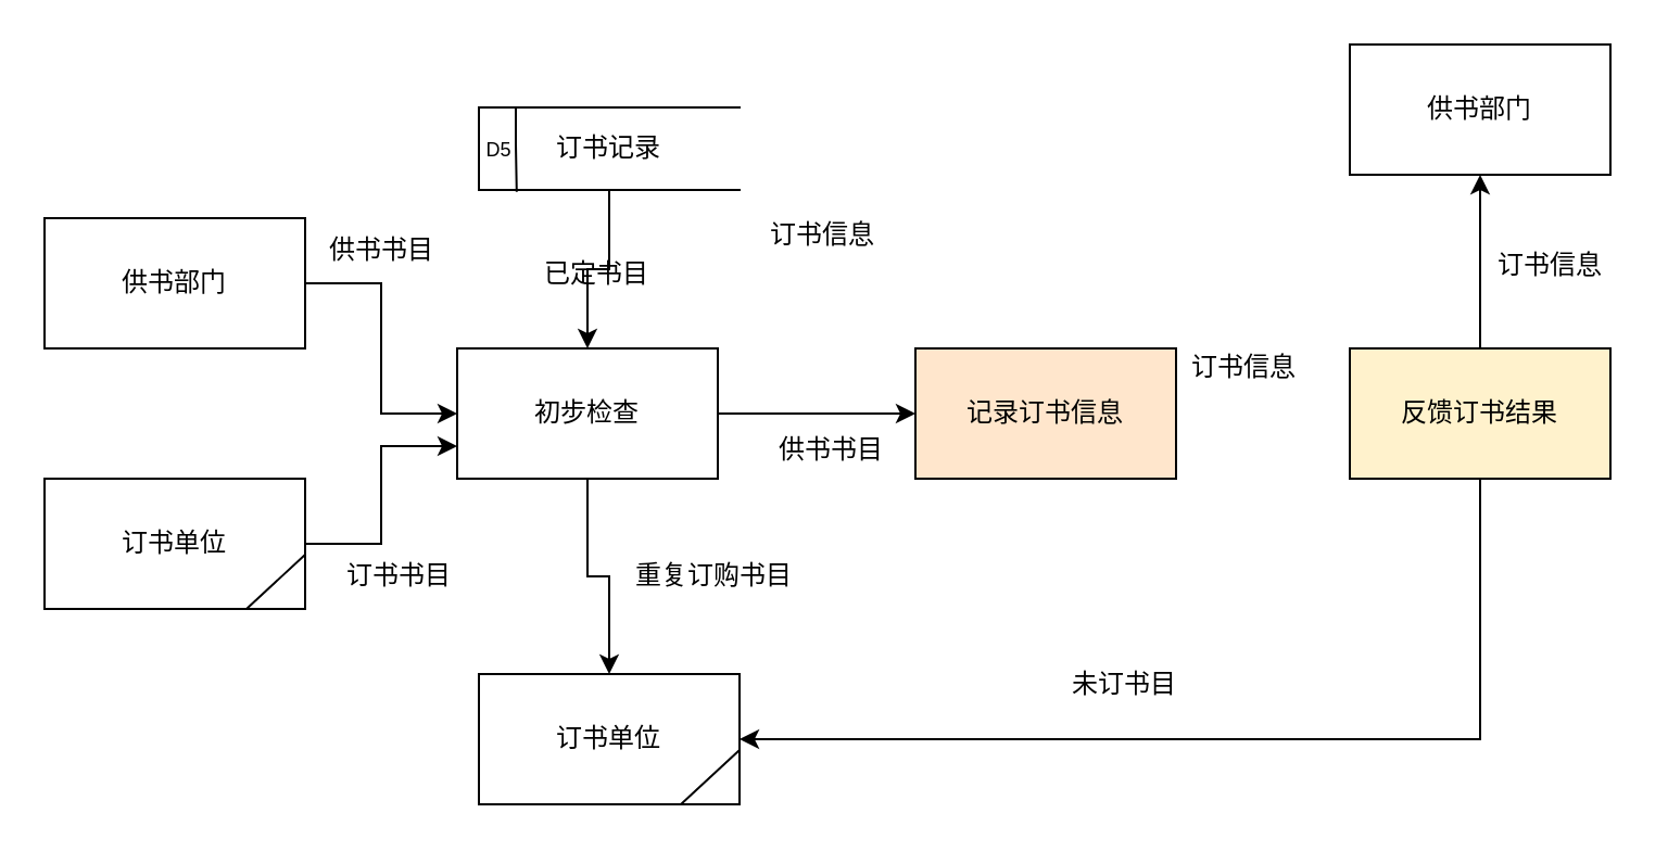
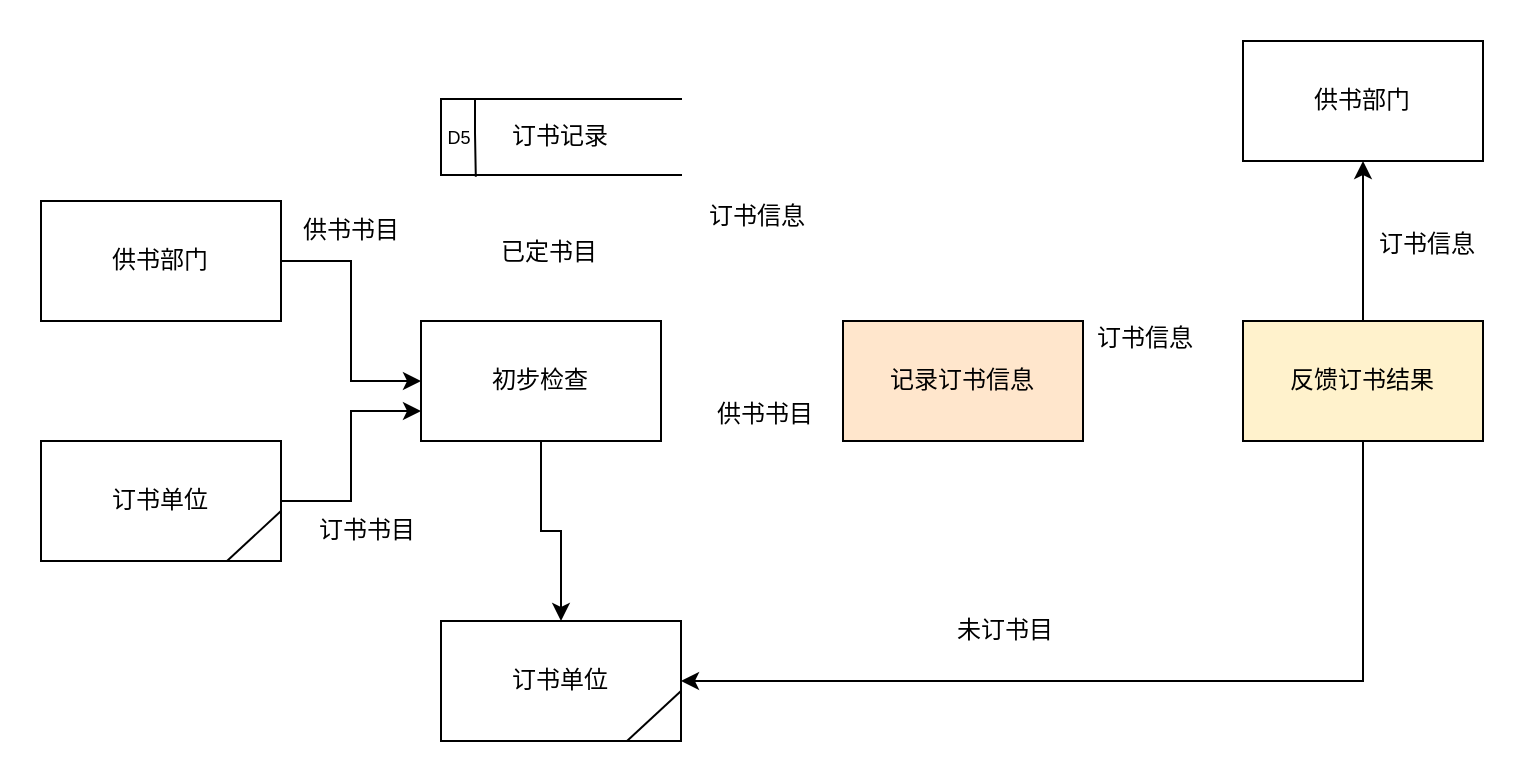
- <mxCell id="11" value="" style="edgeStyle=orthogonalEdgeStyle;rounded=0;orthogonalLoop=1;jettySize=auto;html=1;" edge="1" parent="1" source="12" target="8"><mxGeometry relative="1" as="geometry" /></mxCell>
- <mxCell id="7" value="" style="edgeStyle=orthogonalEdgeStyle;rounded=0;orthogonalLoop=1;jettySize=auto;html=1;" edge="1" parent="1" source="8" target="21"><mxGeometry relative="1" as="geometry" /></mxCell>
- <mxCell id="15" value="重复订购书目" style="text;html=1;align=center;verticalAlign=middle;resizable=0;points=[];autosize=1;strokeColor=none;fillColor=none;" vertex="1" parent="1"><mxGeometry x="278" y="250" width="100" height="30" as="geometry" /></mxCell>
- <mxCell id="30" value="未订书目" style="text;html=1;align=center;verticalAlign=middle;resizable=0;points=[];autosize=1;strokeColor=none;fillColor=none;" vertex="1" parent="1"><mxGeometry x="484" y="302" width="66" height="26" as="geometry" /></mxCell>
+ <mxCell id="30" value="未订书目" style="text;html=1;align=center;verticalAlign=middle;resizable=0;points=[];autosize=1;strokeColor=none;fillColor=none;" vertex="1" parent="1"><mxGeometry x="469" y="302" width="66" height="26" as="geometry" /></mxCell>
